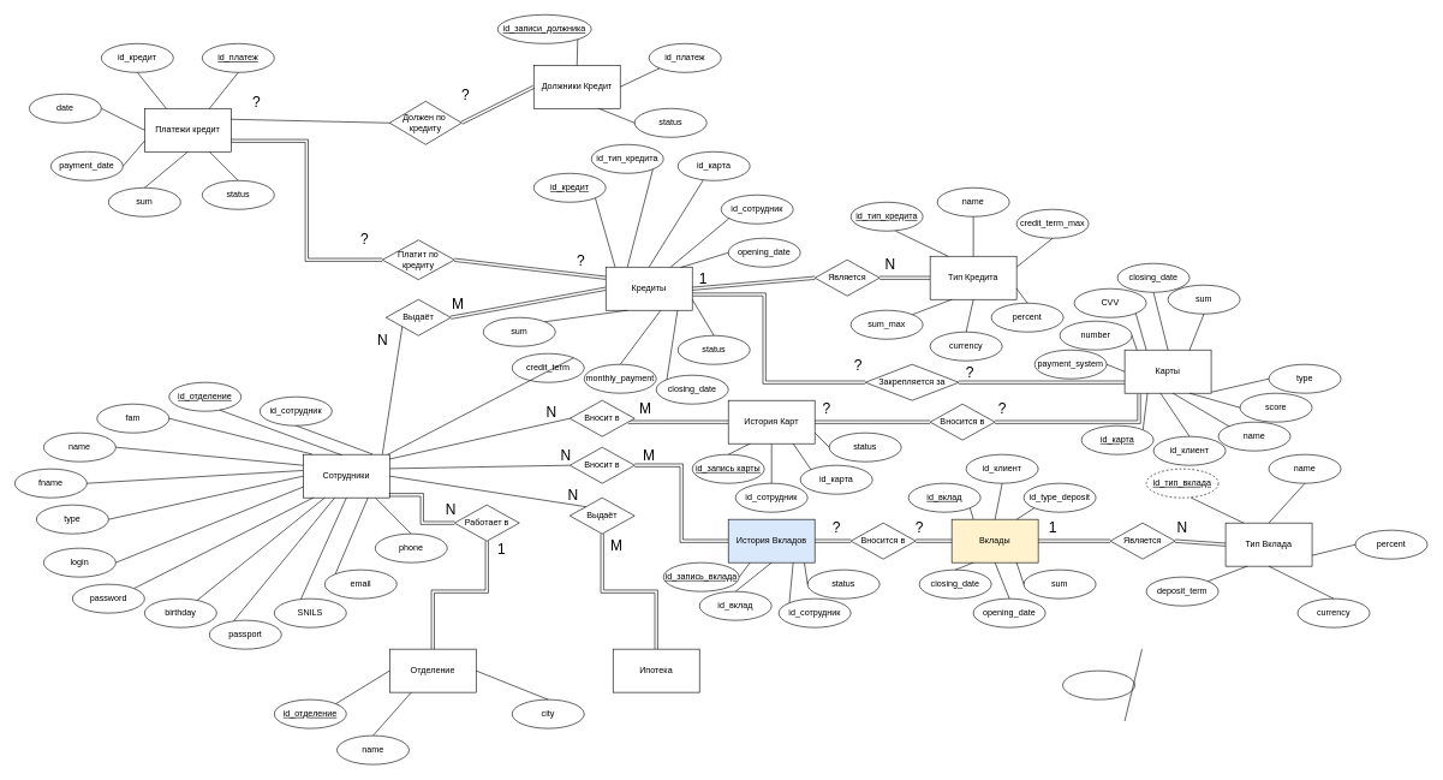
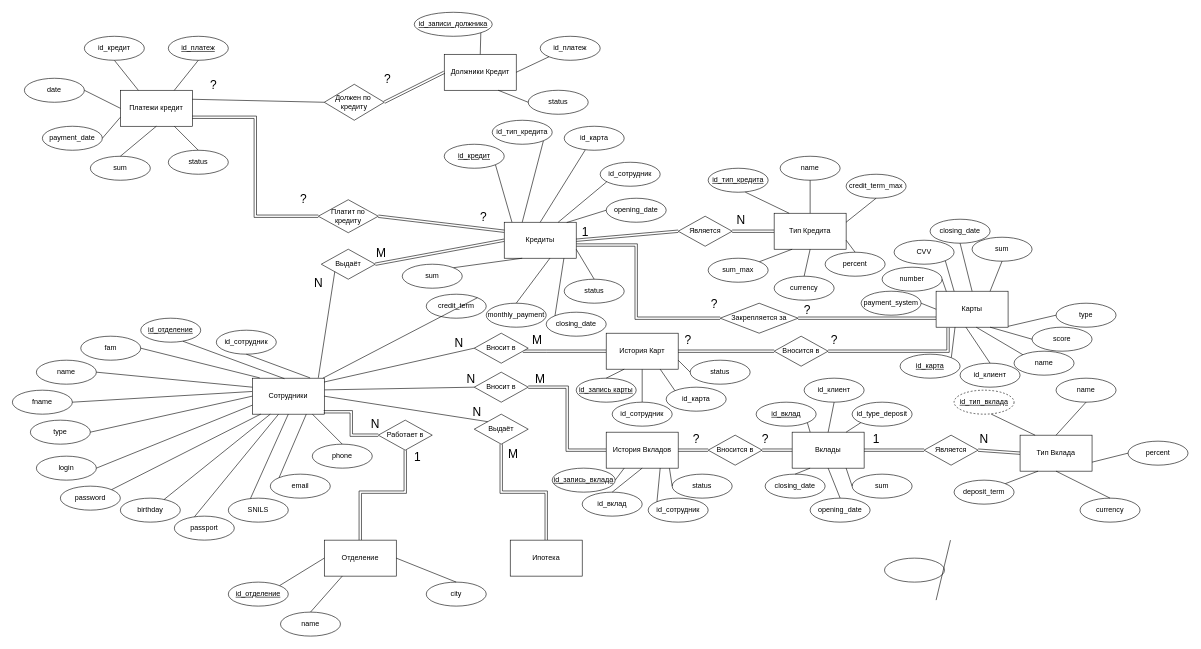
- <mxCell id="127" value="История Вкладов" style="rounded=0;whiteSpace=wrap;html=1;fillColor=#dae8fc;" vertex="1" parent="1"><mxGeometry x="1010" y="720" width="120" height="60" as="geometry" /></mxCell>
+ <mxCell id="127" value="История Вкладов" style="rounded=0;whiteSpace=wrap;html=1;" vertex="1" parent="1"><mxGeometry x="1010" y="720" width="120" height="60" as="geometry" /></mxCell>
- <mxCell id="152" value="Вклады" style="rounded=0;whiteSpace=wrap;html=1;fillColor=#fff2cc;" vertex="1" parent="1"><mxGeometry x="1320" y="720" width="120" height="60" as="geometry" /></mxCell>
+ <mxCell id="152" value="Вклады" style="rounded=0;whiteSpace=wrap;html=1;" vertex="1" parent="1"><mxGeometry x="1320" y="720" width="120" height="60" as="geometry" /></mxCell>
